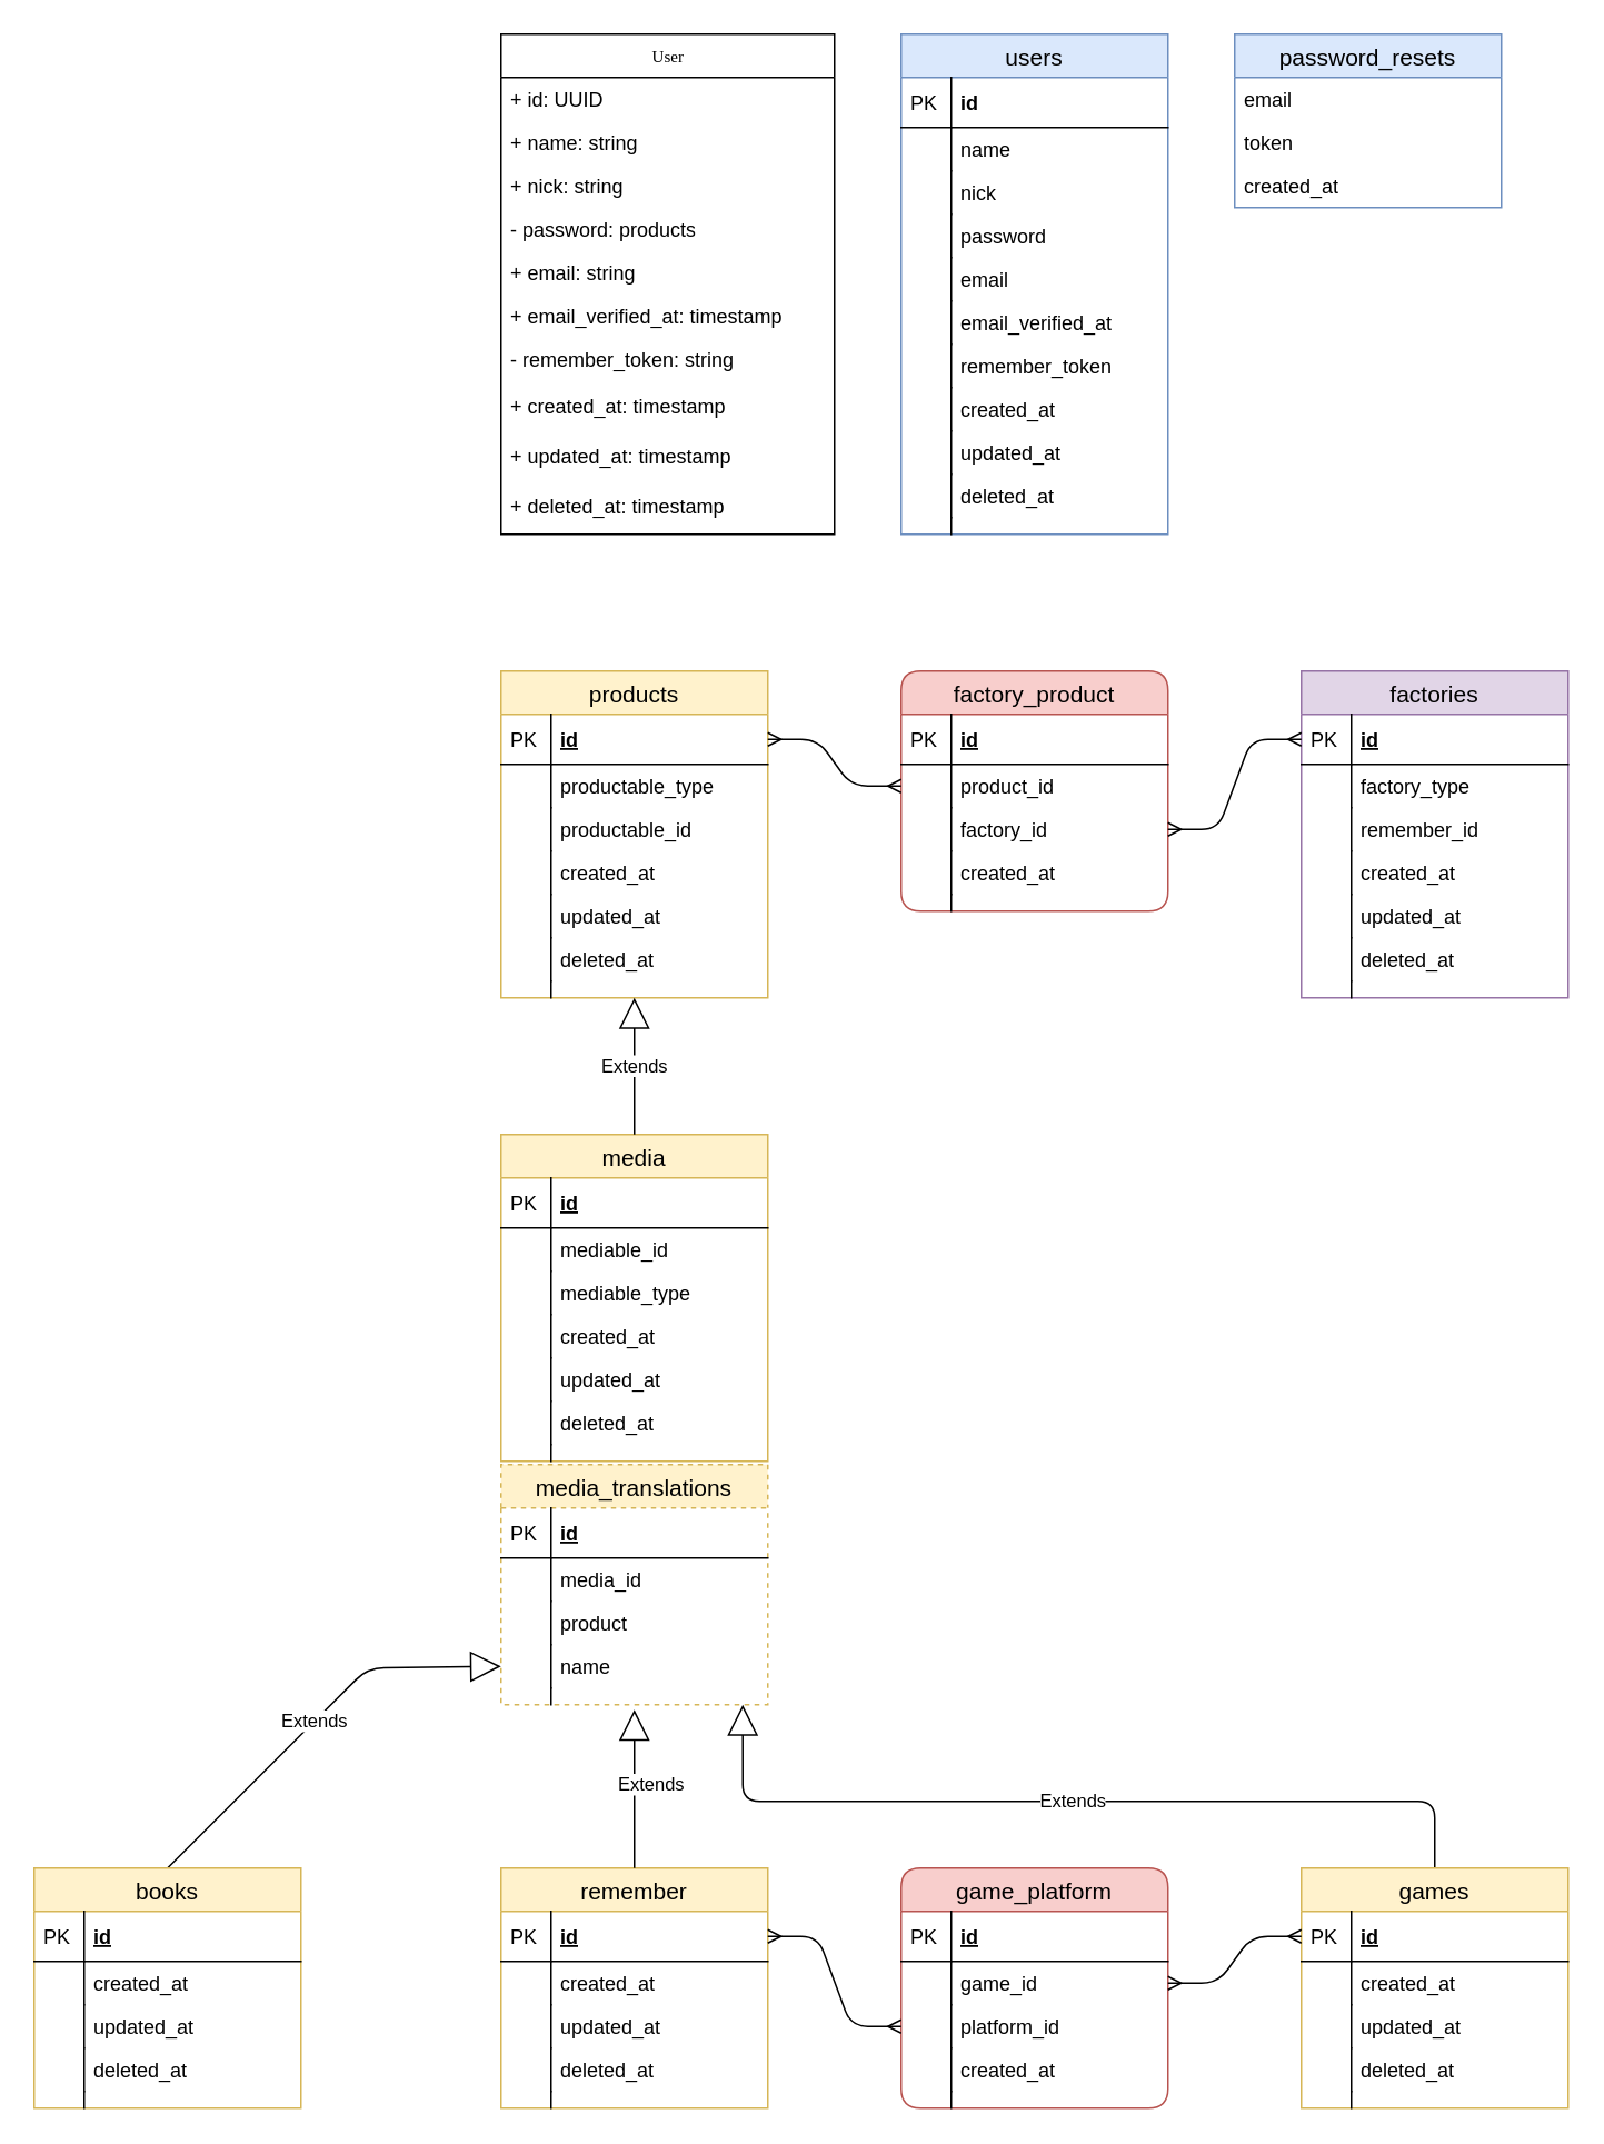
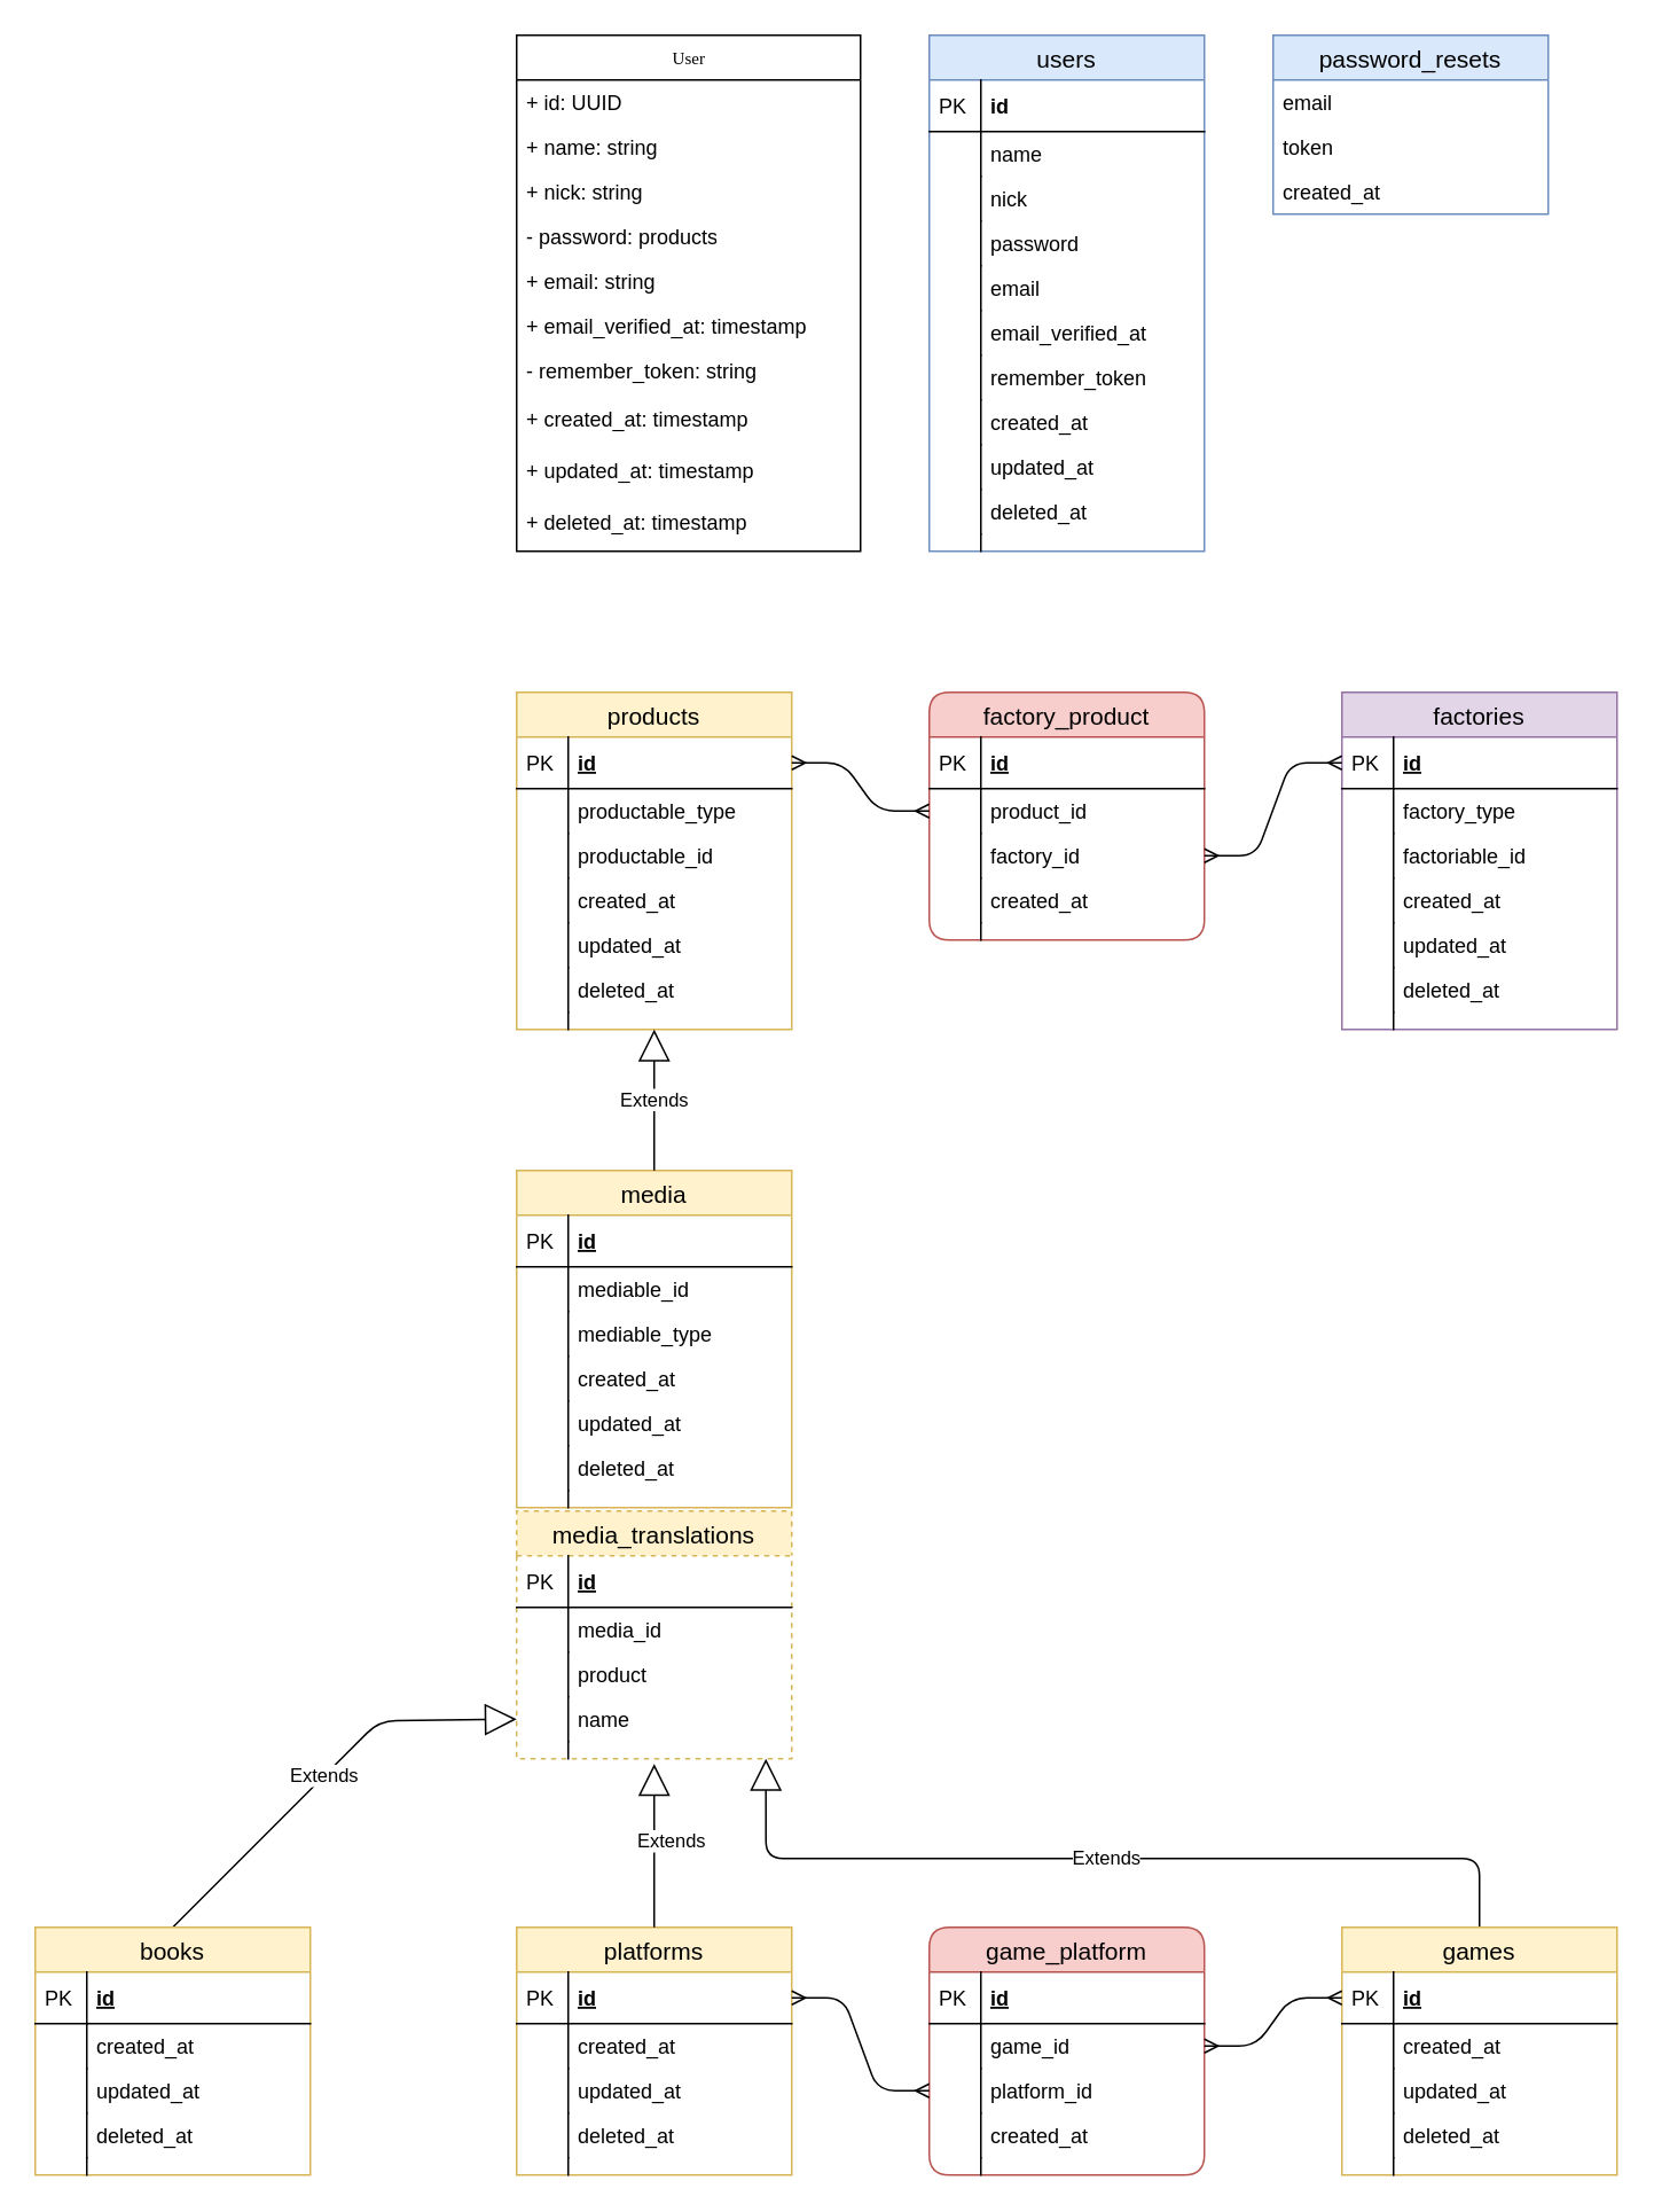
- <mxCell id="71" value="remember_id" style="shape=partialRectangle;top=0;left=0;right=0;bottom=0;align=left;verticalAlign=top;fillColor=none;spacingLeft=34;spacingRight=4;overflow=hidden;rotatable=0;points=[[0,0.5],[1,0.5]];portConstraint=eastwest;dropTarget=0;fontSize=12;" vertex="1" parent="66"><mxGeometry y="82" width="160" height="26" as="geometry" /></mxCell>
+ <mxCell id="71" value="factoriable_id" style="shape=partialRectangle;top=0;left=0;right=0;bottom=0;align=left;verticalAlign=top;fillColor=none;spacingLeft=34;spacingRight=4;overflow=hidden;rotatable=0;points=[[0,0.5],[1,0.5]];portConstraint=eastwest;dropTarget=0;fontSize=12;" vertex="1" parent="66"><mxGeometry y="82" width="160" height="26" as="geometry" /></mxCell>
- <mxCell id="122" value="remember" style="swimlane;fontStyle=0;childLayout=stackLayout;horizontal=1;startSize=26;fillColor=#fff2cc;horizontalStack=0;resizeParent=1;resizeParentMax=0;resizeLast=0;collapsible=1;marginBottom=0;swimlaneFillColor=#ffffff;align=center;fontSize=14;strokeColor=#d6b656;" vertex="1" parent="1"><mxGeometry x="300" y="1120" width="160" height="144" as="geometry" /></mxCell>
+ <mxCell id="122" value="platforms" style="swimlane;fontStyle=0;childLayout=stackLayout;horizontal=1;startSize=26;fillColor=#fff2cc;horizontalStack=0;resizeParent=1;resizeParentMax=0;resizeLast=0;collapsible=1;marginBottom=0;swimlaneFillColor=#ffffff;align=center;fontSize=14;strokeColor=#d6b656;" vertex="1" parent="1"><mxGeometry x="300" y="1120" width="160" height="144" as="geometry" /></mxCell>
